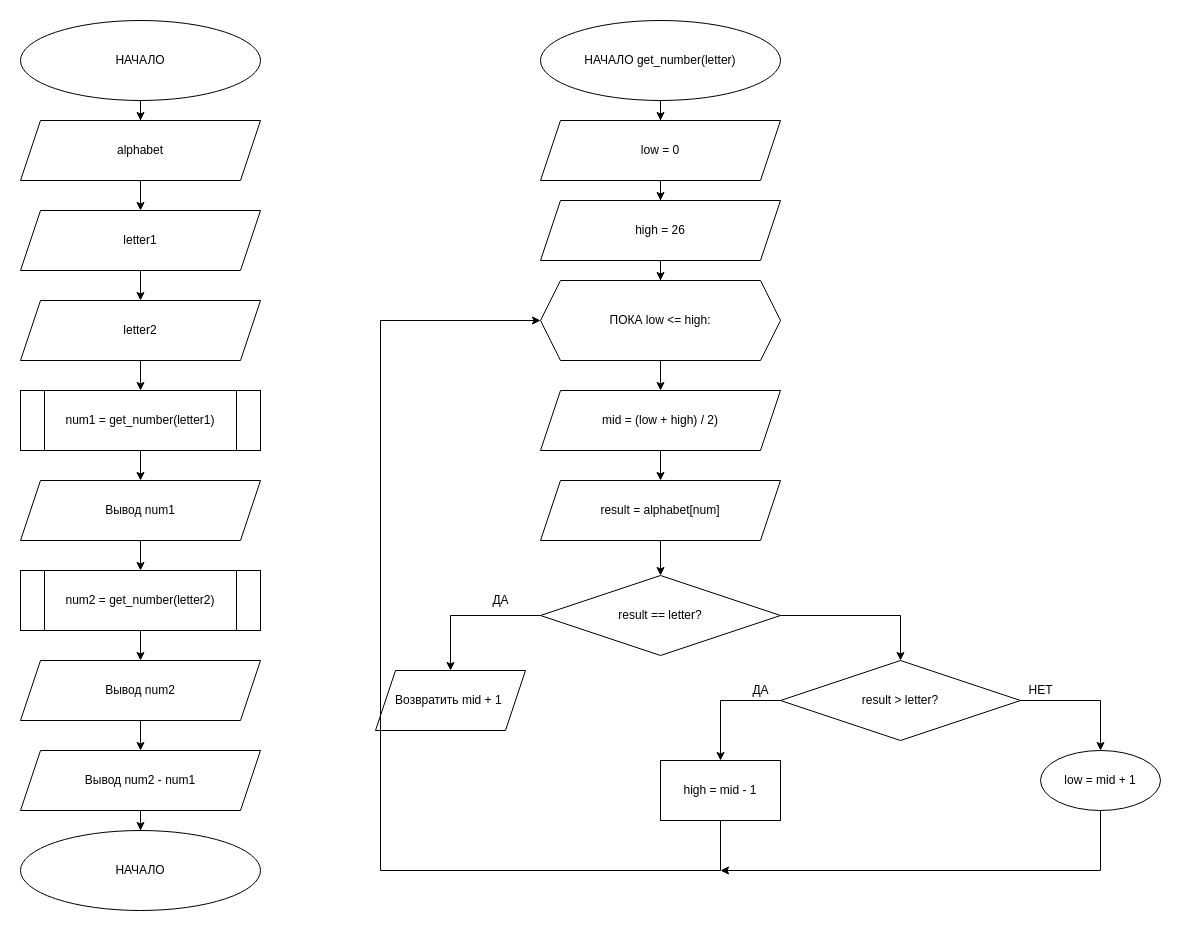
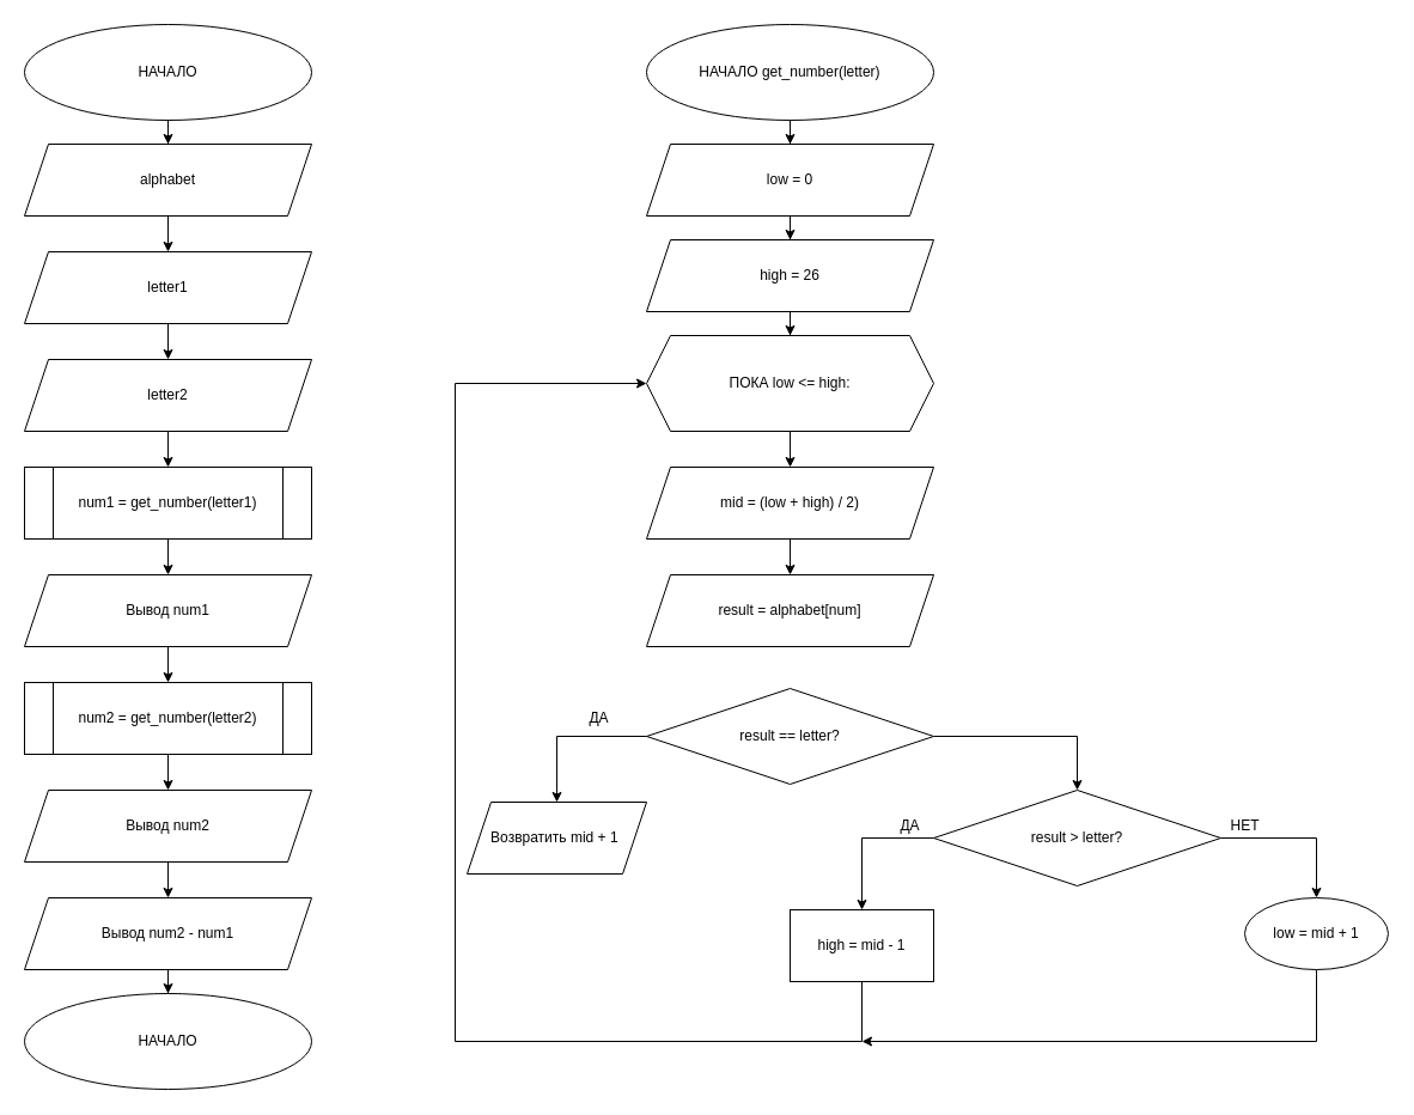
- <mxCell id="20" value="" style="edgeStyle=orthogonalEdgeStyle;rounded=0;orthogonalLoop=1;jettySize=auto;html=1;" edge="1" parent="1" source="21" target="26"><mxGeometry relative="1" as="geometry" /></mxCell>
- <mxCell id="27" value="Возвратить mid + 1&amp;nbsp;" style="shape=parallelogram;perimeter=parallelogramPerimeter;whiteSpace=wrap;html=1;fixedSize=1;" vertex="1" parent="1"><mxGeometry x="375" y="670" width="150" height="60" as="geometry" /></mxCell>
+ <mxCell id="27" value="Возвратить mid + 1&amp;nbsp;" style="shape=parallelogram;perimeter=parallelogramPerimeter;whiteSpace=wrap;html=1;fixedSize=1;" vertex="1" parent="1"><mxGeometry x="390" y="670" width="150" height="60" as="geometry" /></mxCell>
